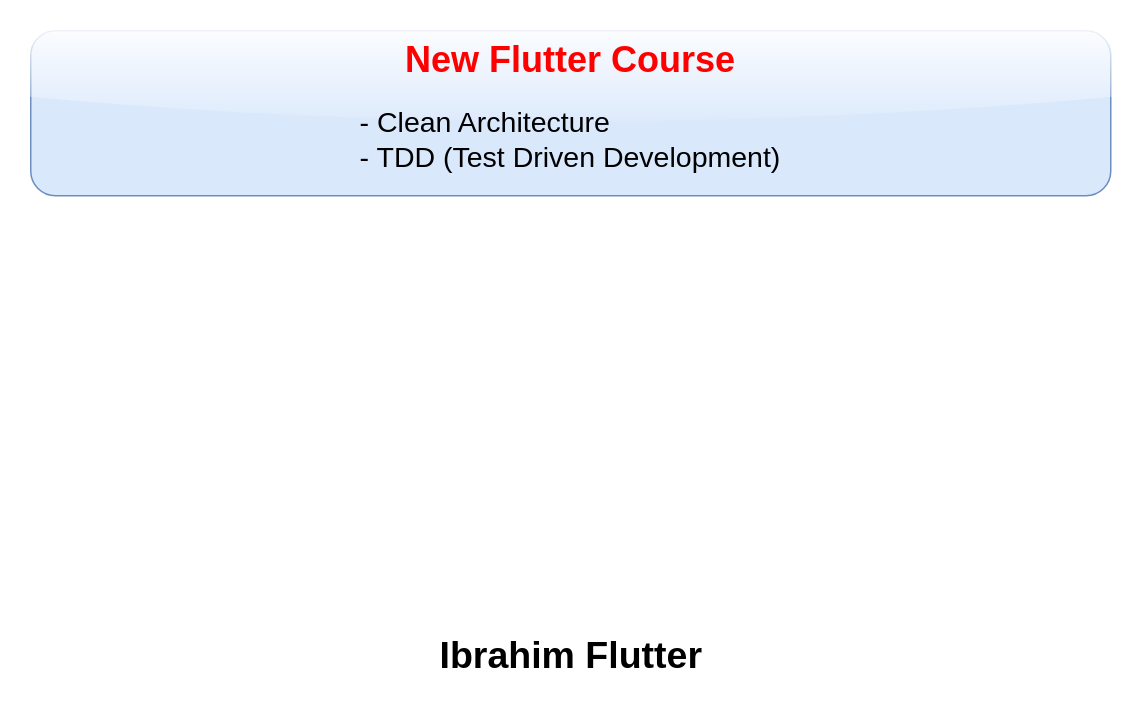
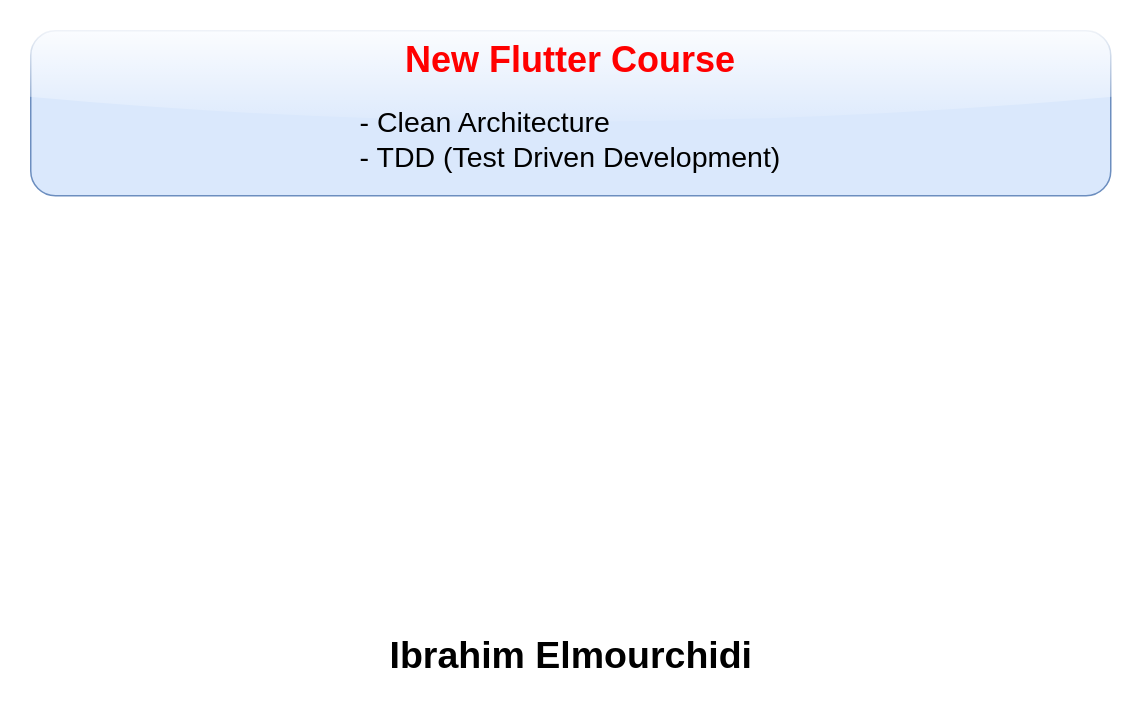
- <mxCell id="3" value="&lt;font size=&quot;1&quot;&gt;&lt;b style=&quot;font-size: 25px&quot;&gt;Ibrahim Flutter&lt;/b&gt;&lt;/font&gt;" style="text;html=1;align=center;verticalAlign=middle;resizable=0;points=[];autosize=1;strokeColor=none;fillColor=none;" vertex="1" parent="1"><mxGeometry x="250" y="420" width="260" height="30" as="geometry" /></mxCell>
+ <mxCell id="3" value="&lt;font size=&quot;1&quot;&gt;&lt;b style=&quot;font-size: 25px&quot;&gt;Ibrahim Elmourchidi&lt;/b&gt;&lt;/font&gt;" style="text;html=1;align=center;verticalAlign=middle;resizable=0;points=[];autosize=1;strokeColor=none;fillColor=none;" vertex="1" parent="1"><mxGeometry x="250" y="420" width="260" height="30" as="geometry" /></mxCell>
